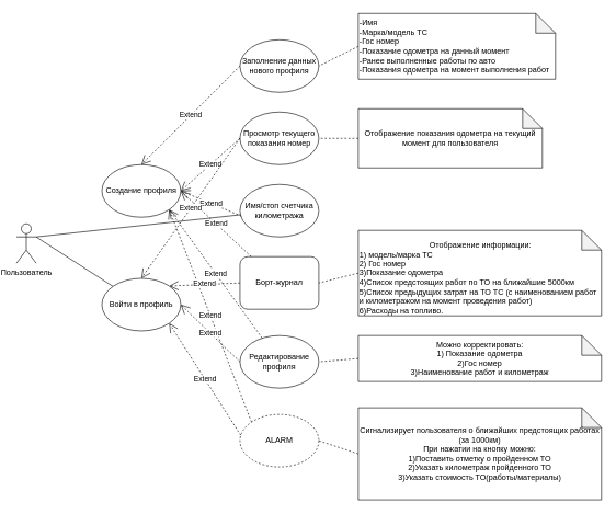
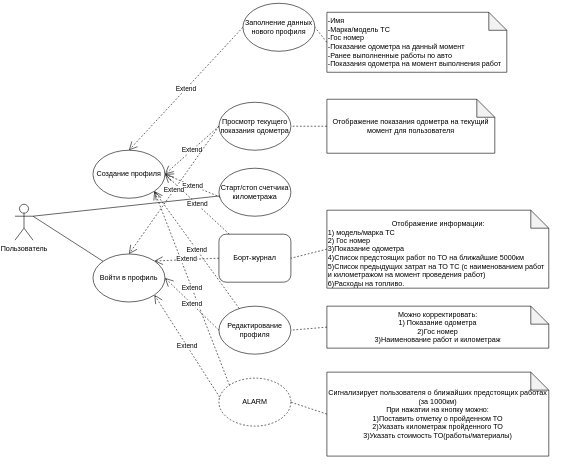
- <mxCell id="7" value="Заполнение данных нового профиля" style="ellipse;whiteSpace=wrap;html=1;" parent="1" vertex="1"><mxGeometry x="360" y="60" width="120" height="80" as="geometry" /></mxCell>
+ <mxCell id="7" value="Заполнение данных нового профиля" style="ellipse;whiteSpace=wrap;html=1;" parent="1" vertex="1"><mxGeometry x="400" y="5" width="120" height="80" as="geometry" /></mxCell>
- <mxCell id="8" value="Просмотр текущего показания номер" style="ellipse;whiteSpace=wrap;html=1;" parent="1" vertex="1"><mxGeometry x="360" y="170" width="120" height="80" as="geometry" /></mxCell>
+ <mxCell id="8" value="Просмотр текущего показания одометра" style="ellipse;whiteSpace=wrap;html=1;" parent="1" vertex="1"><mxGeometry x="360" y="170" width="120" height="80" as="geometry" /></mxCell>
- <mxCell id="9" value="Имя/стоп счетчика километража" style="ellipse;whiteSpace=wrap;html=1;" parent="1" vertex="1"><mxGeometry x="360" y="280" width="120" height="80" as="geometry" /></mxCell>
+ <mxCell id="9" value="Старт/стоп счетчика километража" style="ellipse;whiteSpace=wrap;html=1;" parent="1" vertex="1"><mxGeometry x="360" y="280" width="120" height="80" as="geometry" /></mxCell>
